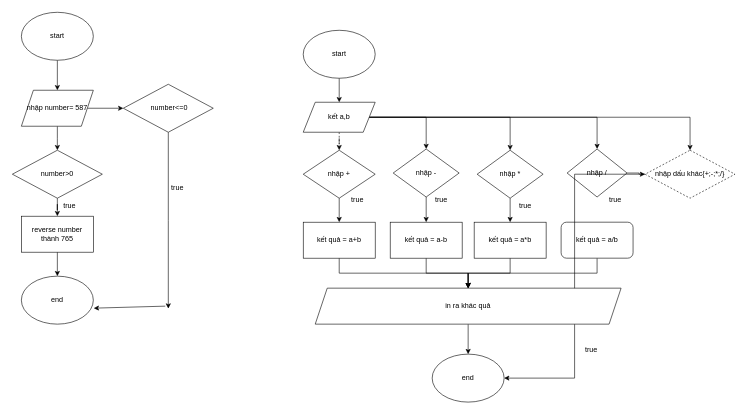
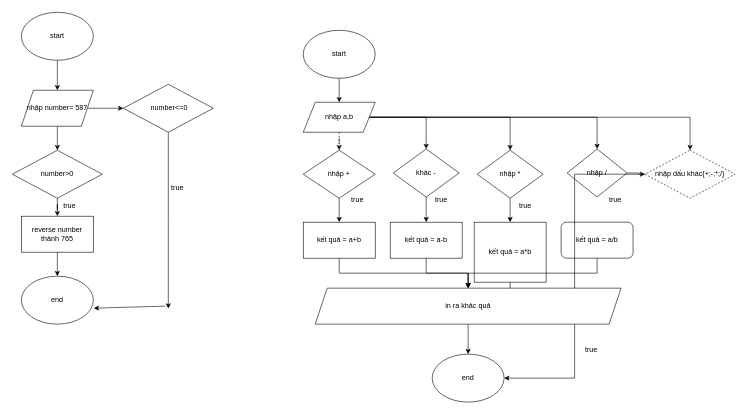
- <mxCell id="24" value="kết a,b" style="shape=parallelogram;perimeter=parallelogramPerimeter;whiteSpace=wrap;html=1;fixedSize=1;" vertex="1" parent="1"><mxGeometry x="505" y="170" width="120" height="50" as="geometry" /></mxCell>
+ <mxCell id="24" value="nhập a,b" style="shape=parallelogram;perimeter=parallelogramPerimeter;whiteSpace=wrap;html=1;fixedSize=1;" vertex="1" parent="1"><mxGeometry x="505" y="170" width="120" height="50" as="geometry" /></mxCell>
- <mxCell id="28" value="nhập -" style="rhombus;whiteSpace=wrap;html=1;" vertex="1" parent="1"><mxGeometry x="655" y="248" width="110" height="80" as="geometry" /></mxCell>
+ <mxCell id="28" value="khác -" style="rhombus;whiteSpace=wrap;html=1;" vertex="1" parent="1"><mxGeometry x="655" y="248" width="110" height="80" as="geometry" /></mxCell>
- <mxCell id="38" value="kết quả = a*b" style="rounded=0;whiteSpace=wrap;html=1;" vertex="1" parent="1"><mxGeometry x="790" y="370" width="120" height="60" as="geometry" /></mxCell>
+ <mxCell id="38" value="kết quả = a*b" style="rounded=0;whiteSpace=wrap;html=1;" vertex="1" parent="1"><mxGeometry x="790" y="370" width="120" height="100" as="geometry" /></mxCell>
